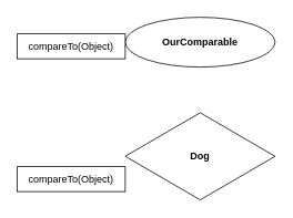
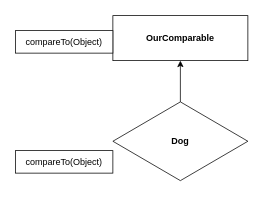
- <mxCell id="2" value="&lt;b&gt;OurComparable&lt;/b&gt;" style="ellipse;whiteSpace=wrap;html=1;" vertex="1" parent="1"><mxGeometry x="150" y="20" width="180" height="60" as="geometry" /></mxCell>
+ <mxCell id="2" value="&lt;b&gt;OurComparable&lt;/b&gt;" style="rounded=0;whiteSpace=wrap;html=1;" vertex="1" parent="1"><mxGeometry x="150" y="20" width="180" height="60" as="geometry" /></mxCell>
+ <mxCell id="6" value="" style="endArrow=classic;html=1;rounded=0;entryX=0.5;entryY=1;entryDx=0;entryDy=0;exitX=0.5;exitY=0;exitDx=0;exitDy=0;" edge="1" parent="1" source="4" target="2"><mxGeometry width="50" height="50" relative="1" as="geometry"><mxPoint x="240" y="120" as="sourcePoint" /><mxPoint x="160" y="120" as="targetPoint" /></mxGeometry></mxCell>
